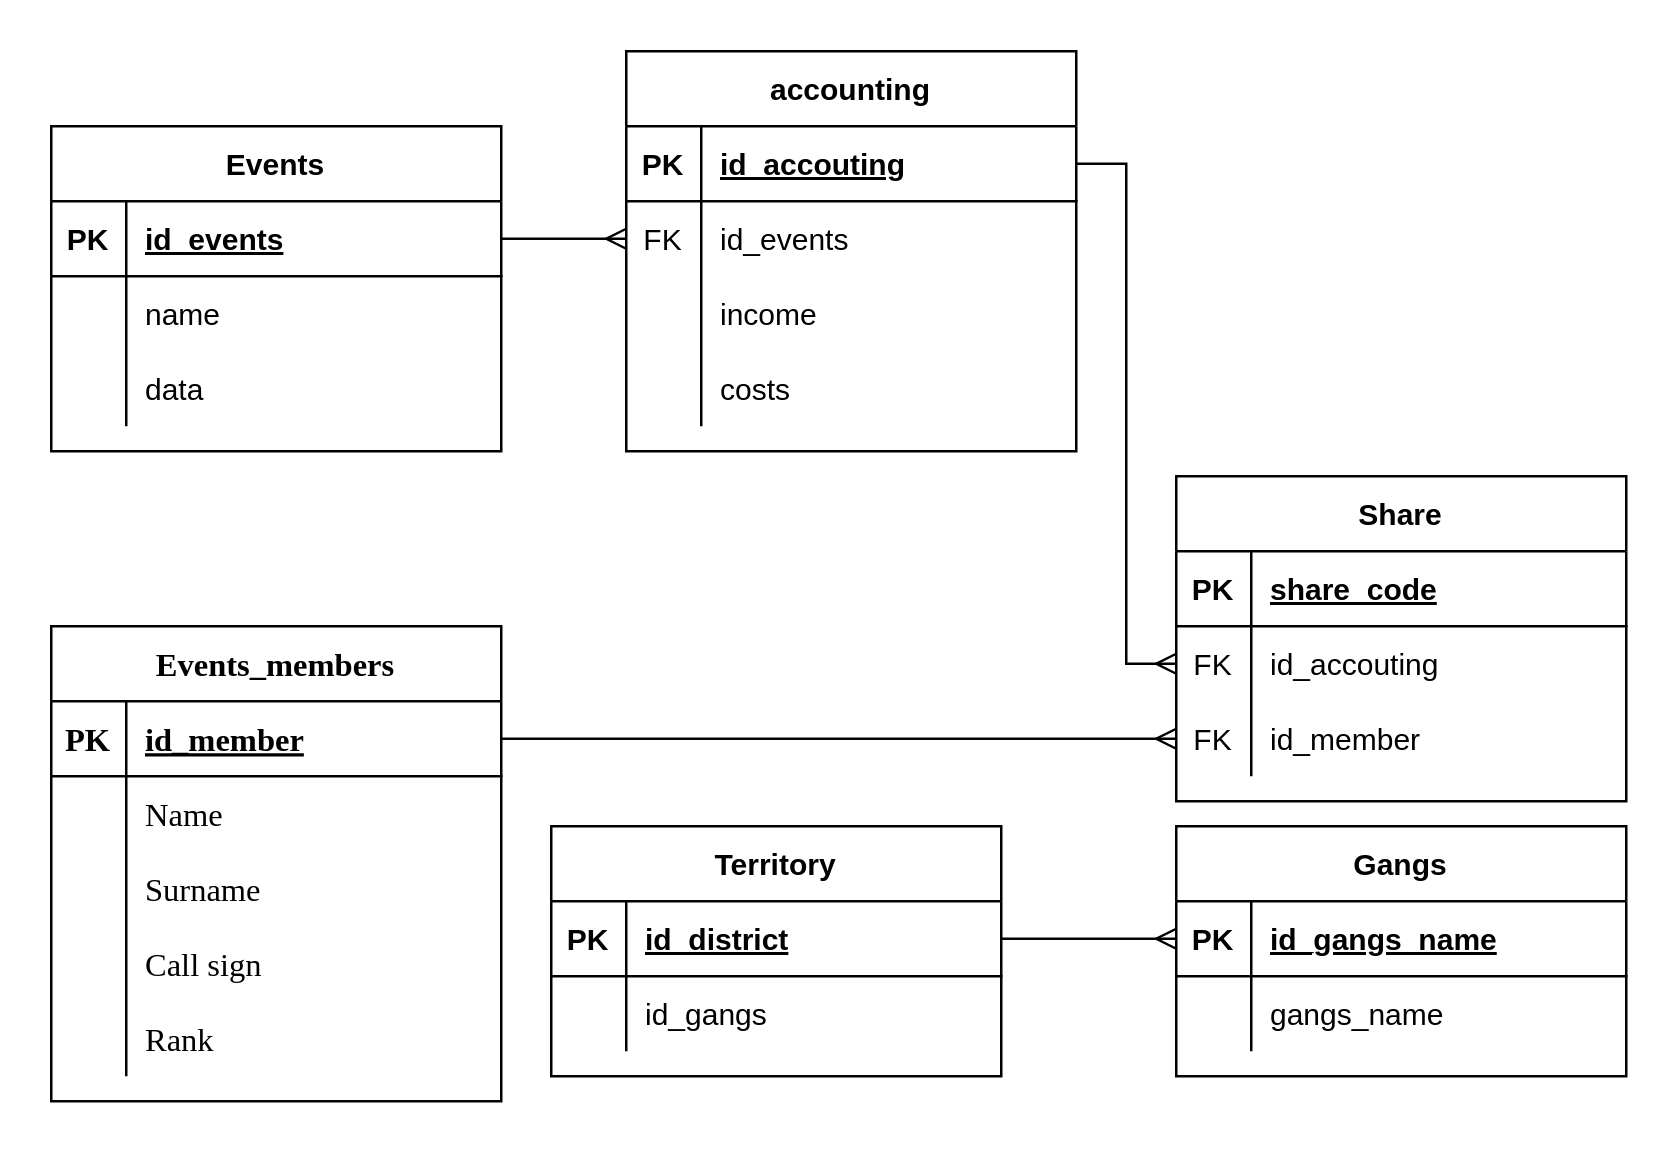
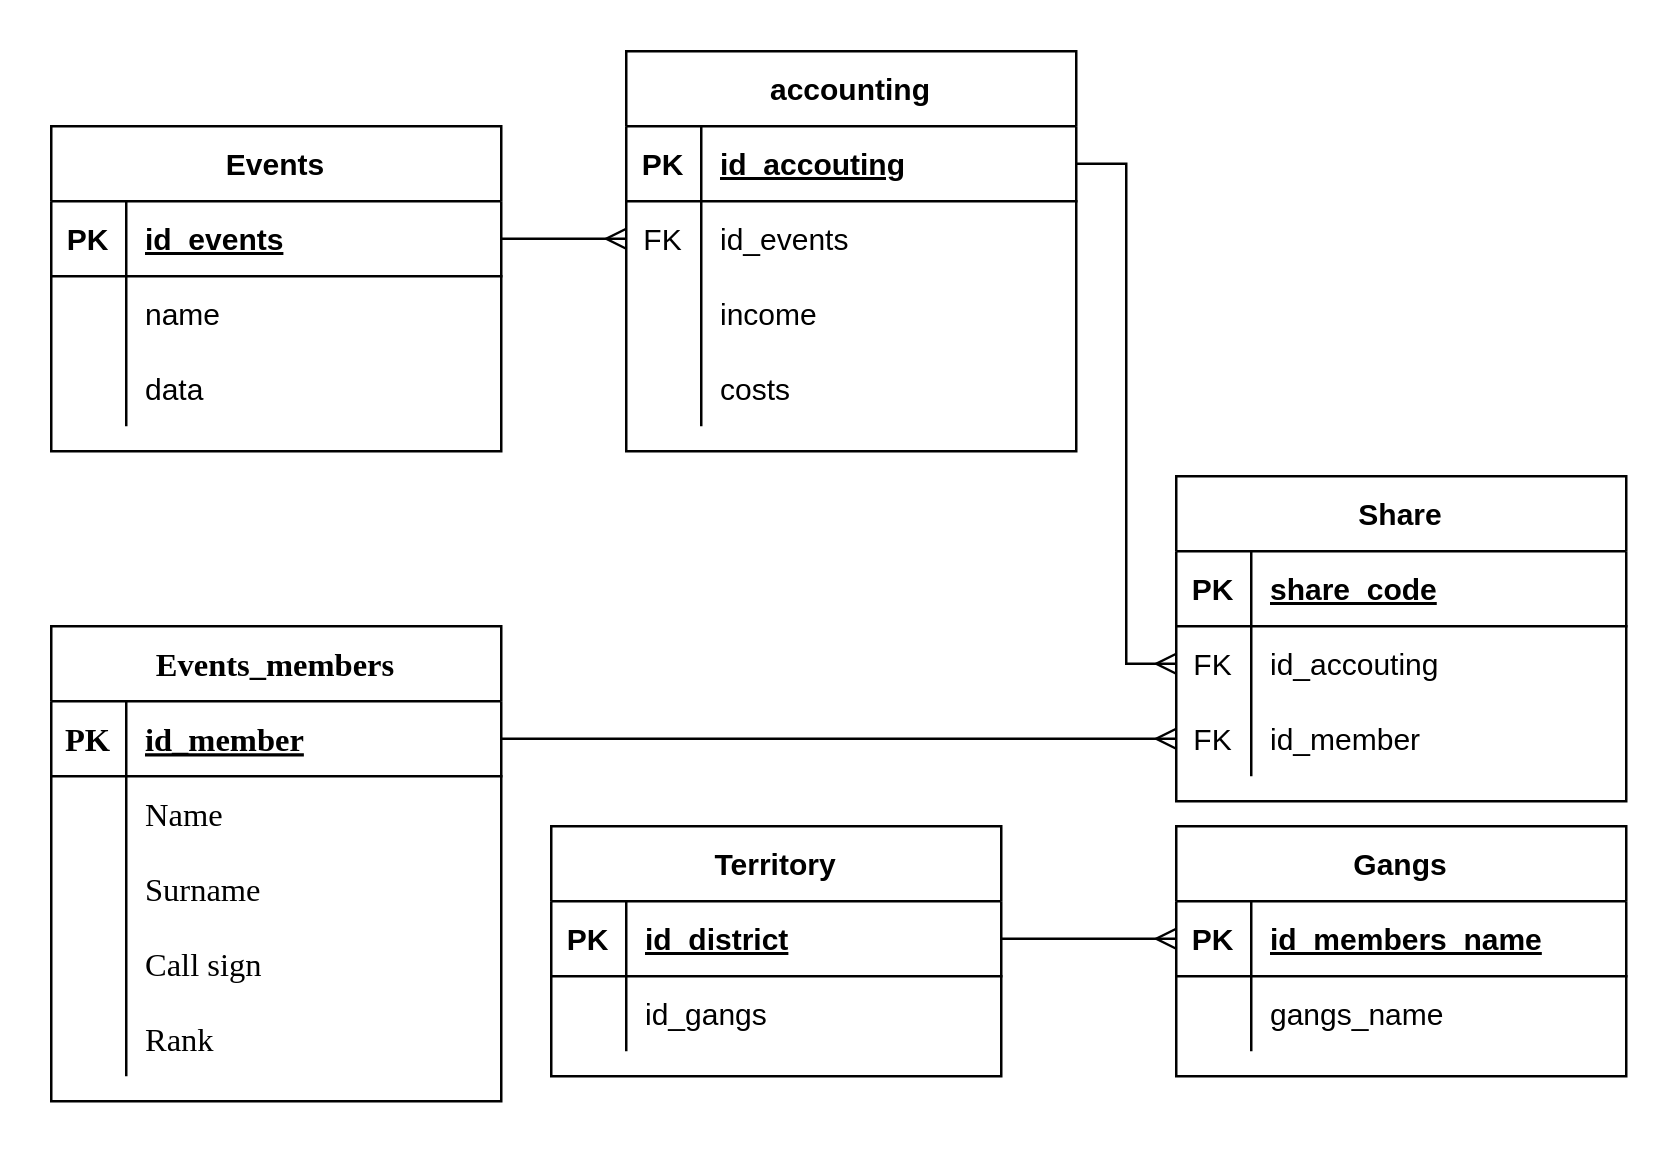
- <mxCell id="38" value="id_gangs_name" style="shape=partialRectangle;connectable=0;fillColor=none;top=0;left=0;bottom=0;right=0;align=left;spacingLeft=6;fontStyle=5;overflow=hidden;" parent="36" vertex="1"><mxGeometry x="30" width="150" height="30" as="geometry"><mxRectangle width="150" height="30" as="alternateBounds" /></mxGeometry></mxCell>
+ <mxCell id="38" value="id_members_name" style="shape=partialRectangle;connectable=0;fillColor=none;top=0;left=0;bottom=0;right=0;align=left;spacingLeft=6;fontStyle=5;overflow=hidden;" parent="36" vertex="1"><mxGeometry x="30" width="150" height="30" as="geometry"><mxRectangle width="150" height="30" as="alternateBounds" /></mxGeometry></mxCell>
